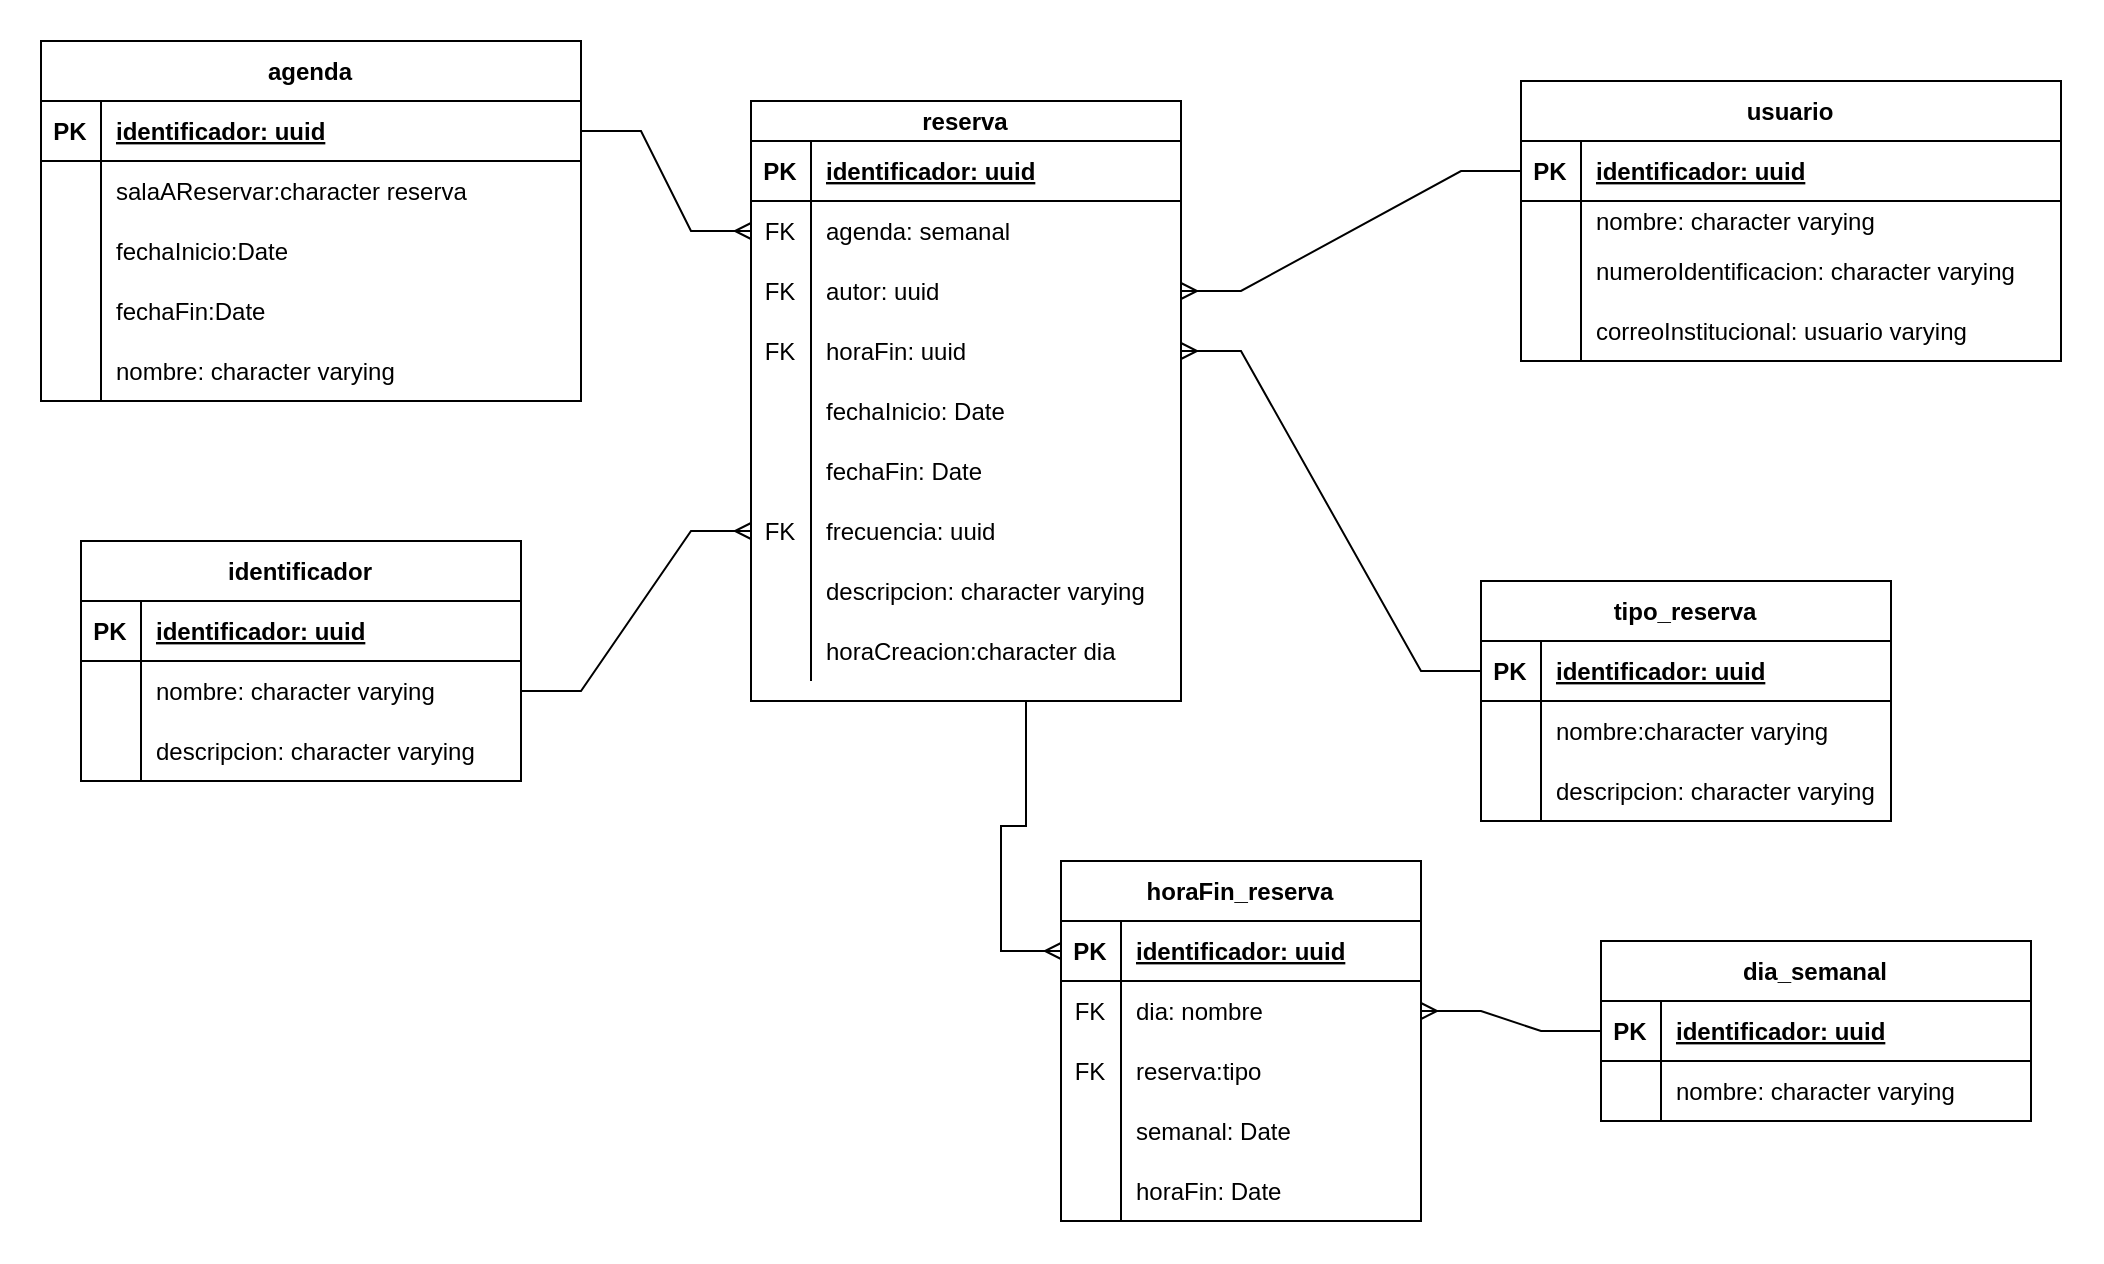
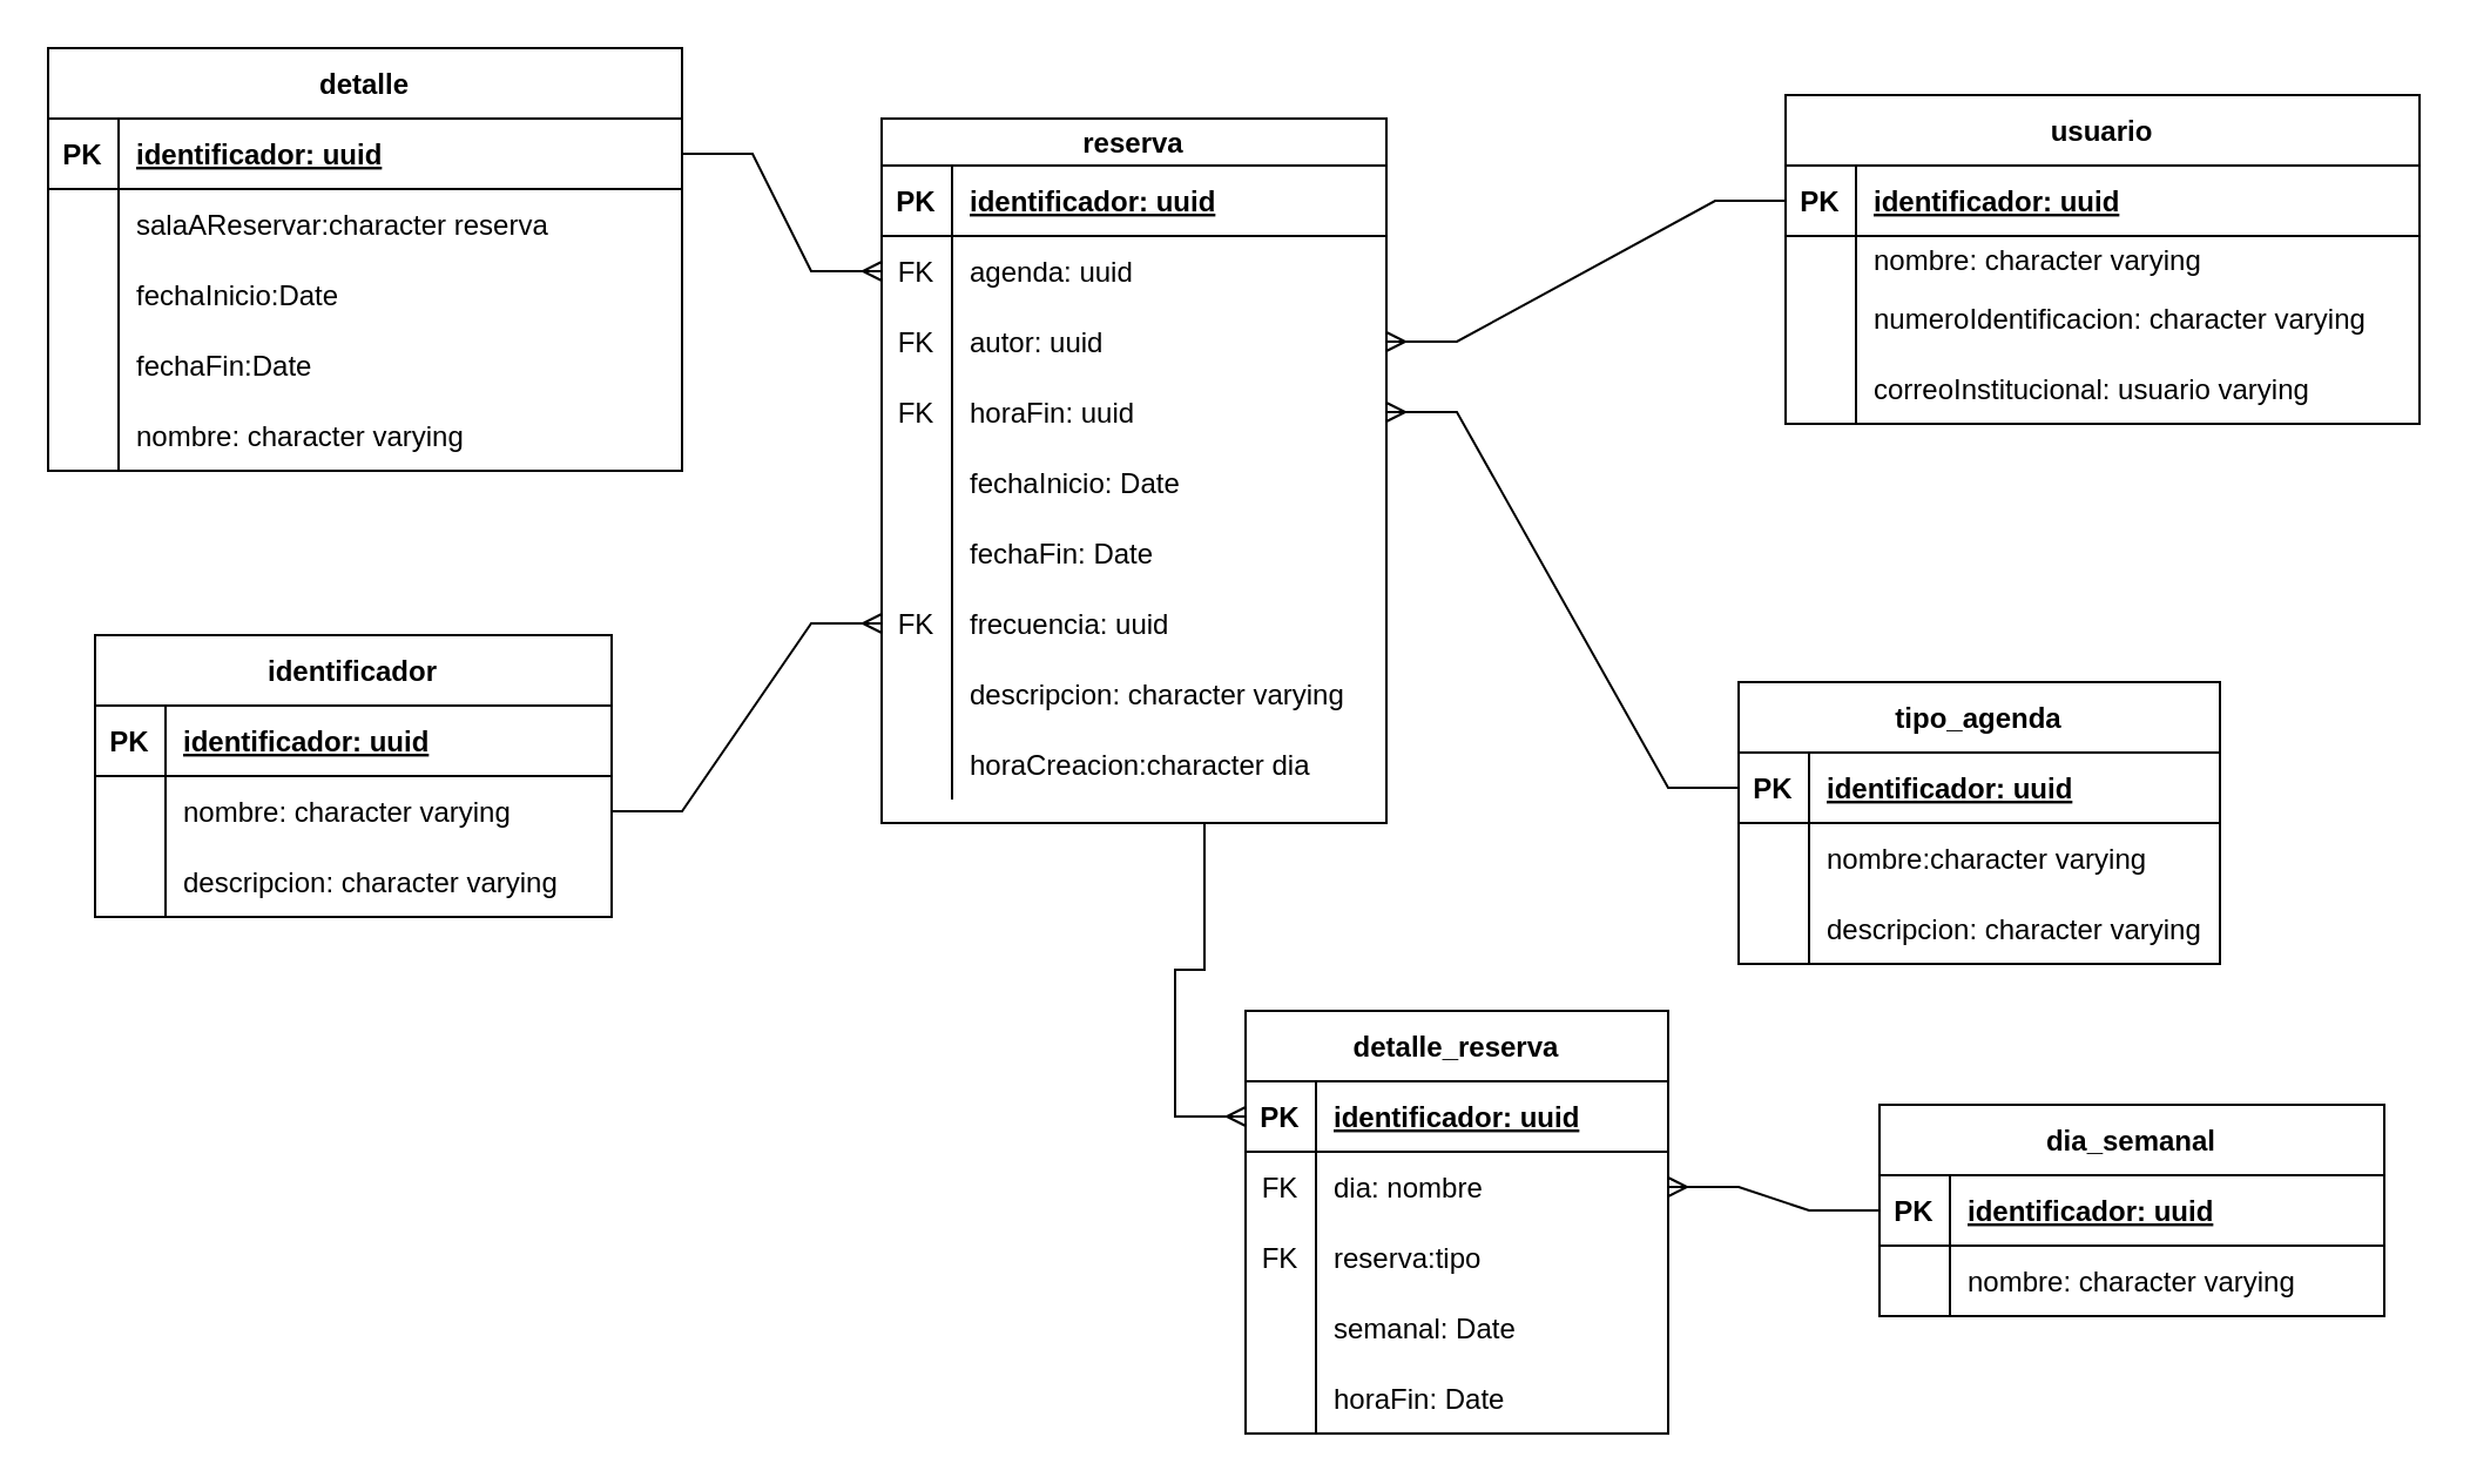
- <mxCell id="2" value="agenda" style="shape=table;startSize=30;container=1;collapsible=1;childLayout=tableLayout;fixedRows=1;rowLines=0;fontStyle=1;align=center;resizeLast=1;" parent="1" vertex="1"><mxGeometry x="20" y="20" width="270" height="180" as="geometry" /></mxCell>
+ <mxCell id="2" value="detalle" style="shape=table;startSize=30;container=1;collapsible=1;childLayout=tableLayout;fixedRows=1;rowLines=0;fontStyle=1;align=center;resizeLast=1;" parent="1" vertex="1"><mxGeometry x="20" y="20" width="270" height="180" as="geometry" /></mxCell>
- <mxCell id="44" value="agenda: semanal" style="shape=partialRectangle;connectable=0;fillColor=none;top=0;left=0;bottom=0;right=0;align=left;spacingLeft=6;overflow=hidden;" parent="42" vertex="1"><mxGeometry x="30" width="185" height="30" as="geometry"><mxRectangle width="185" height="30" as="alternateBounds" /></mxGeometry></mxCell>
+ <mxCell id="44" value="agenda: uuid" style="shape=partialRectangle;connectable=0;fillColor=none;top=0;left=0;bottom=0;right=0;align=left;spacingLeft=6;overflow=hidden;" parent="42" vertex="1"><mxGeometry x="30" width="185" height="30" as="geometry"><mxRectangle width="185" height="30" as="alternateBounds" /></mxGeometry></mxCell>
- <mxCell id="28" value="tipo_reserva" style="shape=table;startSize=30;container=1;collapsible=1;childLayout=tableLayout;fixedRows=1;rowLines=0;fontStyle=1;align=center;resizeLast=1;" parent="1" vertex="1"><mxGeometry x="740" y="290" width="205" height="120" as="geometry" /></mxCell>
+ <mxCell id="28" value="tipo_agenda" style="shape=table;startSize=30;container=1;collapsible=1;childLayout=tableLayout;fixedRows=1;rowLines=0;fontStyle=1;align=center;resizeLast=1;" parent="1" vertex="1"><mxGeometry x="740" y="290" width="205" height="120" as="geometry" /></mxCell>
- <mxCell id="73" value="horaFin_reserva" style="shape=table;startSize=30;container=1;collapsible=1;childLayout=tableLayout;fixedRows=1;rowLines=0;fontStyle=1;align=center;resizeLast=1;" parent="1" vertex="1"><mxGeometry x="530" y="430" width="180" height="180" as="geometry" /></mxCell>
+ <mxCell id="73" value="detalle_reserva" style="shape=table;startSize=30;container=1;collapsible=1;childLayout=tableLayout;fixedRows=1;rowLines=0;fontStyle=1;align=center;resizeLast=1;" parent="1" vertex="1"><mxGeometry x="530" y="430" width="180" height="180" as="geometry" /></mxCell>
